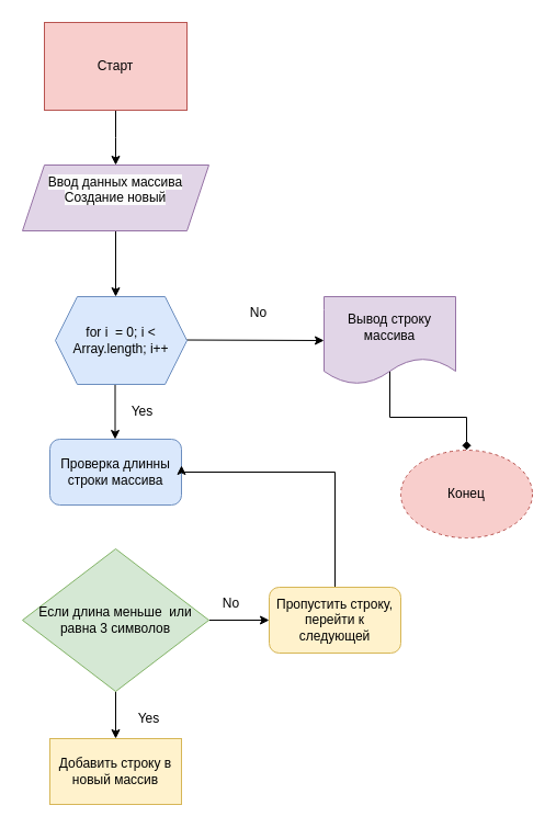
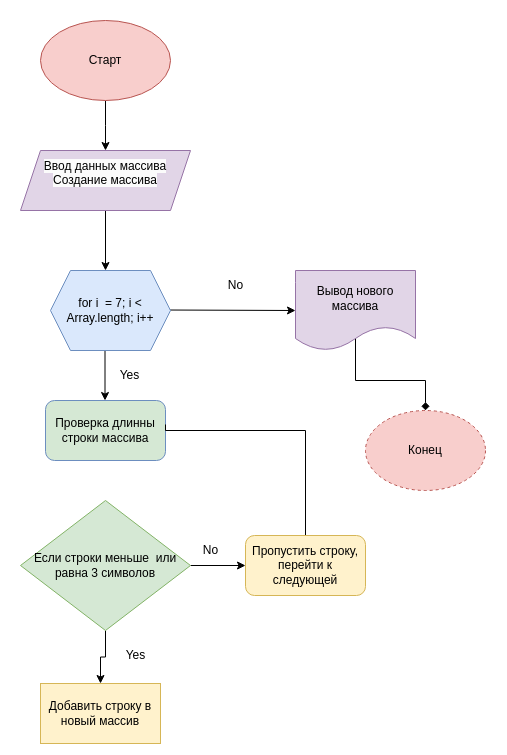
- <mxCell id="3" value="Старт" style="whiteSpace=wrap;html=1;fillColor=#f8cecc;strokeColor=#b85450;rounded=0;" vertex="1" parent="1"><mxGeometry x="40" y="20" width="130" height="80" as="geometry" /></mxCell>
+ <mxCell id="3" value="Старт" style="ellipse;whiteSpace=wrap;html=1;fillColor=#f8cecc;strokeColor=#b85450;" vertex="1" parent="1"><mxGeometry x="40" y="20" width="130" height="80" as="geometry" /></mxCell>
- <mxCell id="16" value="&#10;&lt;span style=&quot;color: rgb(0, 0, 0); font-family: Helvetica; font-size: 12px; font-style: normal; font-variant-ligatures: normal; font-variant-caps: normal; font-weight: 400; letter-spacing: normal; orphans: 2; text-align: center; text-indent: 0px; text-transform: none; widows: 2; word-spacing: 0px; -webkit-text-stroke-width: 0px; background-color: rgb(251, 251, 251); text-decoration-thickness: initial; text-decoration-style: initial; text-decoration-color: initial; float: none; display: inline !important;&quot;&gt;Ввод данных массива&lt;/span&gt;&lt;br style=&quot;border-color: var(--border-color); color: rgb(0, 0, 0); font-family: Helvetica; font-size: 12px; font-style: normal; font-variant-ligatures: normal; font-variant-caps: normal; font-weight: 400; letter-spacing: normal; orphans: 2; text-align: center; text-indent: 0px; text-transform: none; widows: 2; word-spacing: 0px; -webkit-text-stroke-width: 0px; background-color: rgb(251, 251, 251); text-decoration-thickness: initial; text-decoration-style: initial; text-decoration-color: initial;&quot;&gt;&lt;span style=&quot;color: rgb(0, 0, 0); font-family: Helvetica; font-size: 12px; font-style: normal; font-variant-ligatures: normal; font-variant-caps: normal; font-weight: 400; letter-spacing: normal; orphans: 2; text-align: center; text-indent: 0px; text-transform: none; widows: 2; word-spacing: 0px; -webkit-text-stroke-width: 0px; background-color: rgb(251, 251, 251); text-decoration-thickness: initial; text-decoration-style: initial; text-decoration-color: initial; float: none; display: inline !important;&quot;&gt;Создание новый&lt;/span&gt;&#10;&#10;" style="shape=parallelogram;perimeter=parallelogramPerimeter;whiteSpace=wrap;html=1;fixedSize=1;fillColor=#e1d5e7;strokeColor=#9673a6;" vertex="1" parent="1"><mxGeometry x="20" y="150" width="170" height="60" as="geometry" /></mxCell>
+ <mxCell id="16" value="&#10;&lt;span style=&quot;color: rgb(0, 0, 0); font-family: Helvetica; font-size: 12px; font-style: normal; font-variant-ligatures: normal; font-variant-caps: normal; font-weight: 400; letter-spacing: normal; orphans: 2; text-align: center; text-indent: 0px; text-transform: none; widows: 2; word-spacing: 0px; -webkit-text-stroke-width: 0px; background-color: rgb(251, 251, 251); text-decoration-thickness: initial; text-decoration-style: initial; text-decoration-color: initial; float: none; display: inline !important;&quot;&gt;Ввод данных массива&lt;/span&gt;&lt;br style=&quot;border-color: var(--border-color); color: rgb(0, 0, 0); font-family: Helvetica; font-size: 12px; font-style: normal; font-variant-ligatures: normal; font-variant-caps: normal; font-weight: 400; letter-spacing: normal; orphans: 2; text-align: center; text-indent: 0px; text-transform: none; widows: 2; word-spacing: 0px; -webkit-text-stroke-width: 0px; background-color: rgb(251, 251, 251); text-decoration-thickness: initial; text-decoration-style: initial; text-decoration-color: initial;&quot;&gt;&lt;span style=&quot;color: rgb(0, 0, 0); font-family: Helvetica; font-size: 12px; font-style: normal; font-variant-ligatures: normal; font-variant-caps: normal; font-weight: 400; letter-spacing: normal; orphans: 2; text-align: center; text-indent: 0px; text-transform: none; widows: 2; word-spacing: 0px; -webkit-text-stroke-width: 0px; background-color: rgb(251, 251, 251); text-decoration-thickness: initial; text-decoration-style: initial; text-decoration-color: initial; float: none; display: inline !important;&quot;&gt;Создание массива&lt;/span&gt;&#10;&#10;" style="shape=parallelogram;perimeter=parallelogramPerimeter;whiteSpace=wrap;html=1;fixedSize=1;fillColor=#e1d5e7;strokeColor=#9673a6;" vertex="1" parent="1"><mxGeometry x="20" y="150" width="170" height="60" as="geometry" /></mxCell>
- <mxCell id="18" value="Вывод строку массива" style="shape=document;whiteSpace=wrap;html=1;boundedLbl=1;fillColor=#e1d5e7;strokeColor=#9673a6;" vertex="1" parent="1"><mxGeometry x="295" y="270" width="120" height="80" as="geometry" /></mxCell>
+ <mxCell id="18" value="Вывод нового массива" style="shape=document;whiteSpace=wrap;html=1;boundedLbl=1;fillColor=#e1d5e7;strokeColor=#9673a6;" vertex="1" parent="1"><mxGeometry x="295" y="270" width="120" height="80" as="geometry" /></mxCell>
- <mxCell id="22" value="for i&amp;nbsp; = 0; i &amp;lt; Array.length; i++" style="shape=hexagon;perimeter=hexagonPerimeter2;whiteSpace=wrap;html=1;fixedSize=1;fillColor=#dae8fc;strokeColor=#6c8ebf;" vertex="1" parent="1"><mxGeometry x="50" y="270" width="120" height="80" as="geometry" /></mxCell>
+ <mxCell id="22" value="for i&amp;nbsp; = 7; i &amp;lt; Array.length; i++" style="shape=hexagon;perimeter=hexagonPerimeter2;whiteSpace=wrap;html=1;fixedSize=1;fillColor=#dae8fc;strokeColor=#6c8ebf;" vertex="1" parent="1"><mxGeometry x="50" y="270" width="120" height="80" as="geometry" /></mxCell>
- <mxCell id="5" value="Проверка длинны строки массива" style="rounded=1;whiteSpace=wrap;html=1;fillColor=#dae8fc;strokeColor=#6c8ebf;" vertex="1" parent="1"><mxGeometry x="45" y="400" width="120" height="60" as="geometry" /></mxCell>
+ <mxCell id="5" value="Проверка длинны строки массива" style="rounded=1;whiteSpace=wrap;html=1;fillColor=#d5e8d4;strokeColor=#6c8ebf;" vertex="1" parent="1"><mxGeometry x="45" y="400" width="120" height="60" as="geometry" /></mxCell>
- <mxCell id="7" style="edgeStyle=orthogonalEdgeStyle;rounded=0;orthogonalLoop=1;jettySize=auto;html=1;entryX=1;entryY=0.4;entryDx=0;entryDy=0;entryPerimeter=0;" edge="1" parent="1" source="8" target="5"><mxGeometry relative="1" as="geometry"><Array as="points"><mxPoint x="305" y="430" /><mxPoint x="165" y="430" /></Array></mxGeometry></mxCell>
+ <mxCell id="7" style="edgeStyle=orthogonalEdgeStyle;rounded=0;orthogonalLoop=1;jettySize=auto;html=1;entryX=1;entryY=0.4;entryDx=0;entryDy=0;entryPerimeter=0;endArrow=none;" edge="1" parent="1" source="8" target="5"><mxGeometry relative="1" as="geometry"><Array as="points"><mxPoint x="305" y="430" /><mxPoint x="165" y="430" /></Array></mxGeometry></mxCell>
- <mxCell id="13" value="Если длина меньше&amp;nbsp; или &lt;br&gt;равна 3 символов" style="rhombus;whiteSpace=wrap;html=1;fillColor=#d5e8d4;strokeColor=#82b366;" vertex="1" parent="1"><mxGeometry x="20" y="500" width="170" height="130" as="geometry" /></mxCell>
+ <mxCell id="13" value="Если строки меньше&amp;nbsp; или &lt;br&gt;равна 3 символов" style="rhombus;whiteSpace=wrap;html=1;fillColor=#d5e8d4;strokeColor=#82b366;" vertex="1" parent="1"><mxGeometry x="20" y="500" width="170" height="130" as="geometry" /></mxCell>
- <mxCell id="6" value="Добавить строку в новый массив" style="rounded=0;whiteSpace=wrap;html=1;fillColor=#fff2cc;strokeColor=#d6b656;" vertex="1" parent="1"><mxGeometry x="45" y="673" width="120" height="60" as="geometry" /></mxCell>
+ <mxCell id="6" value="Добавить строку в новый массив" style="rounded=0;whiteSpace=wrap;html=1;fillColor=#fff2cc;strokeColor=#d6b656;" vertex="1" parent="1"><mxGeometry x="40" y="683" width="120" height="60" as="geometry" /></mxCell>
